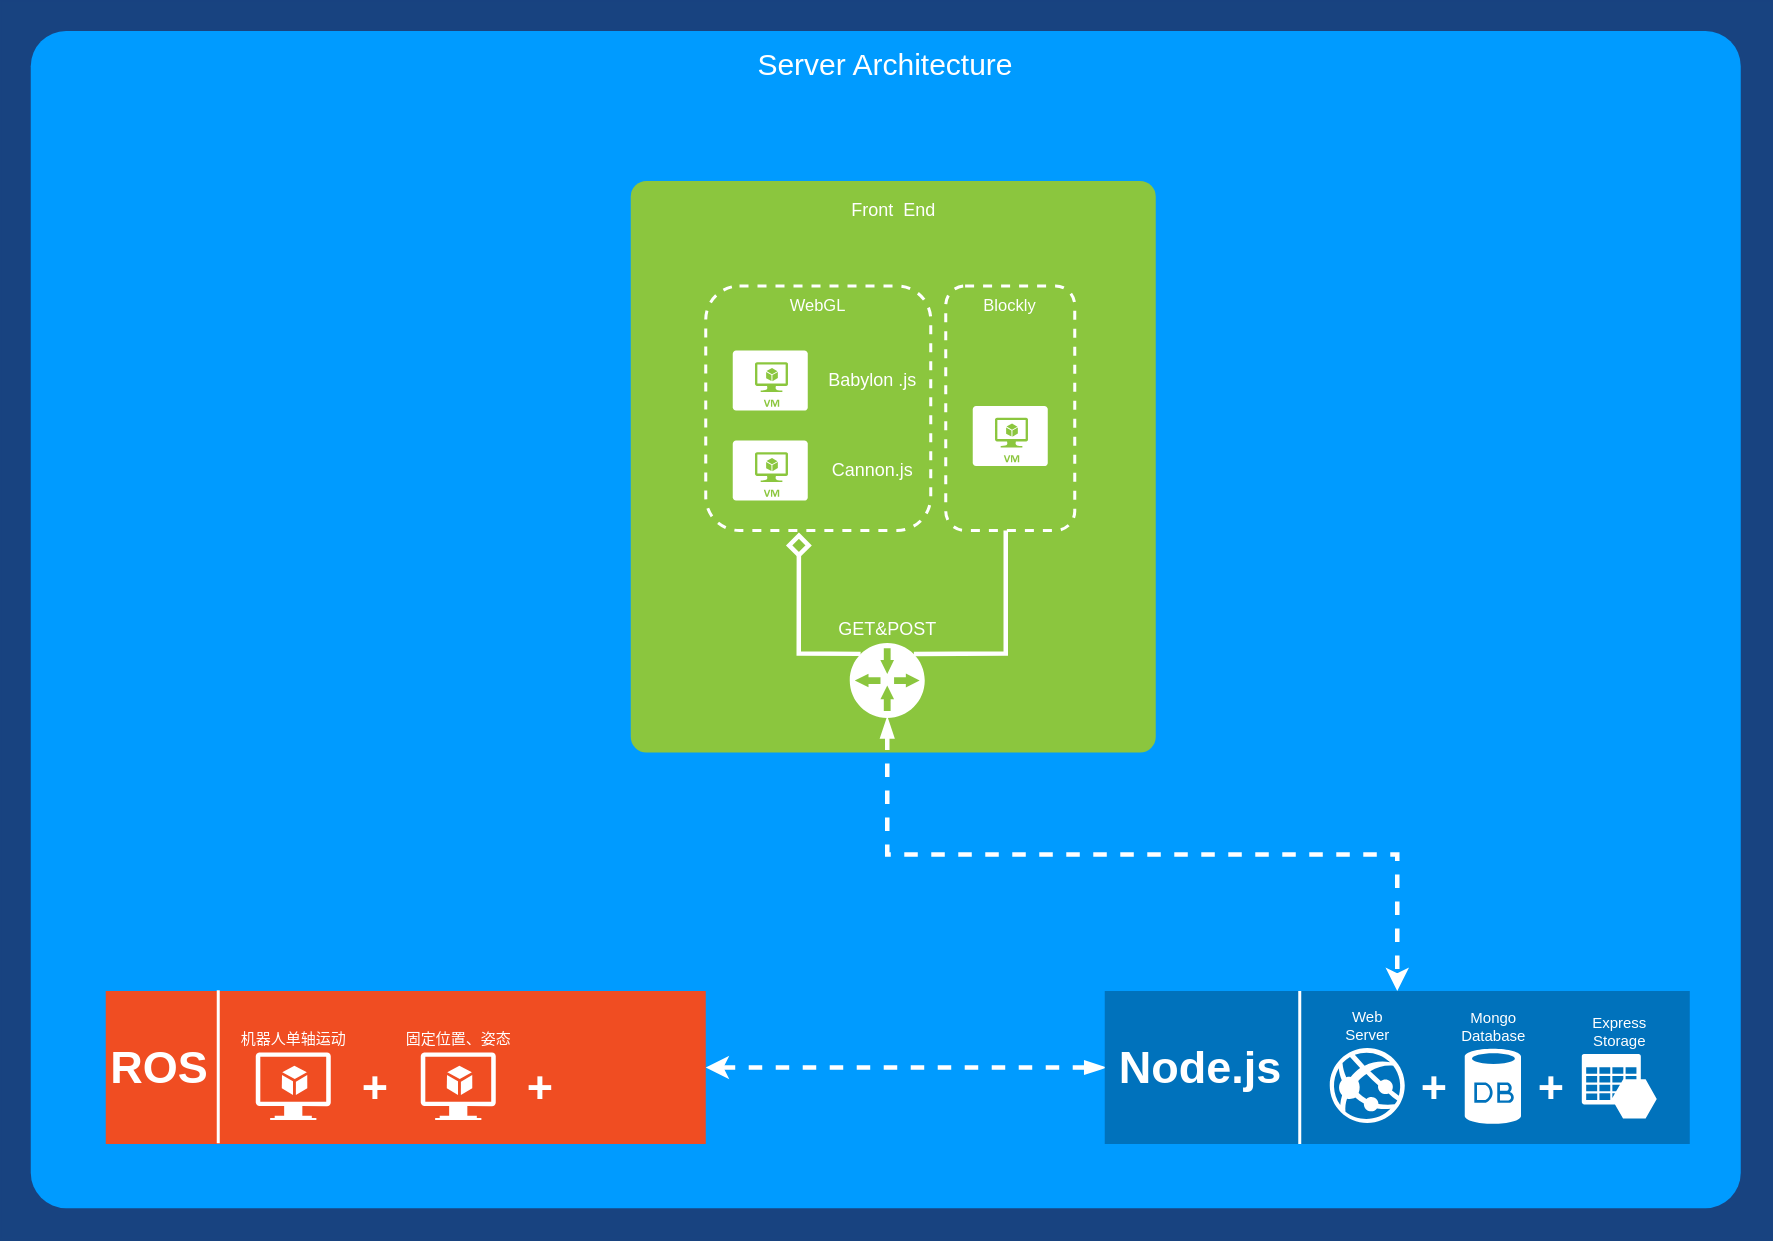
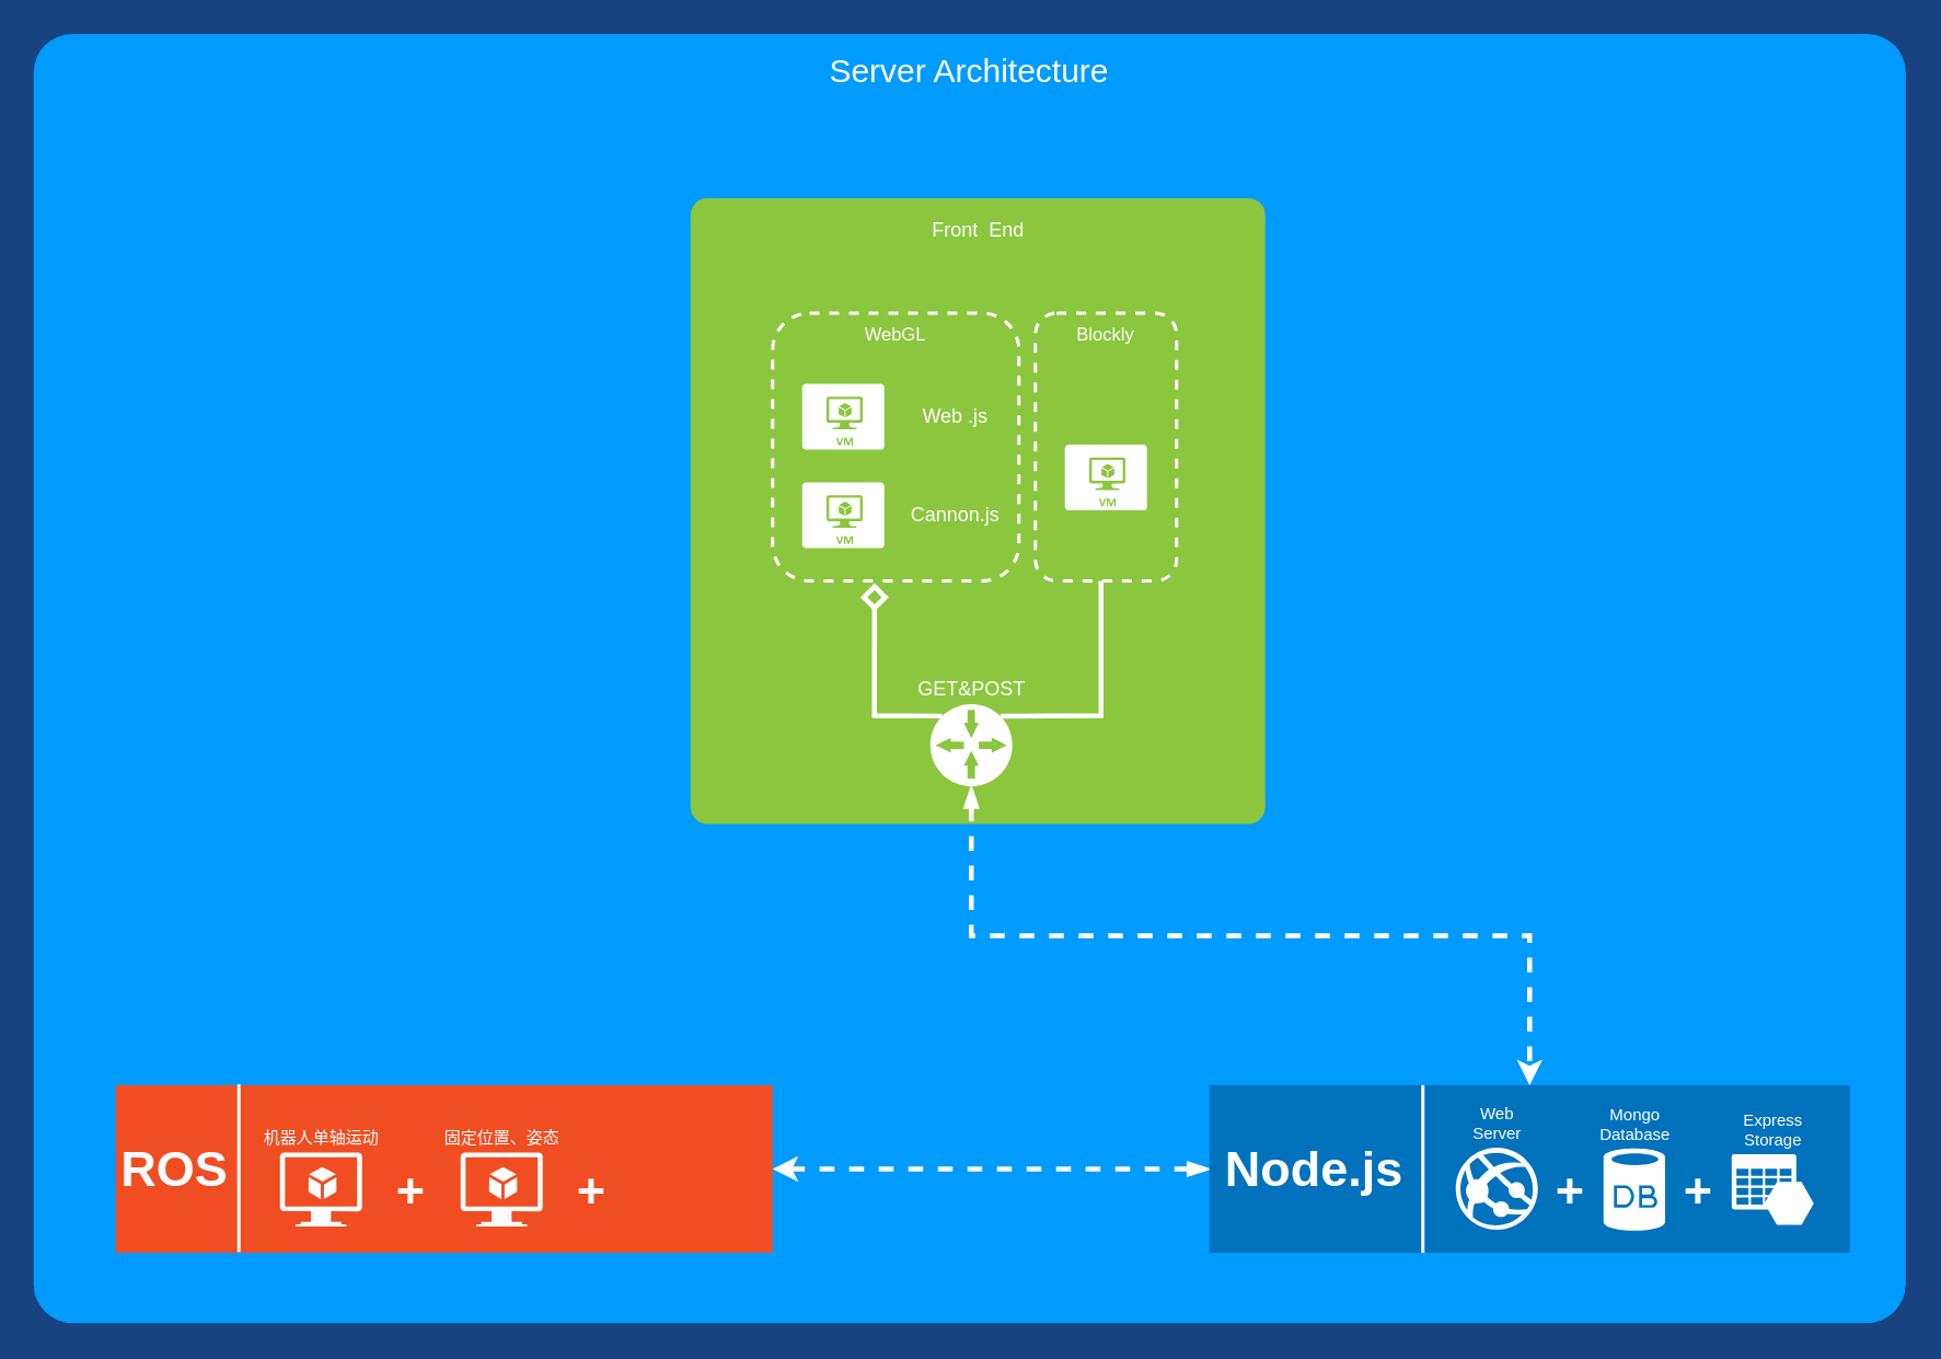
- <mxCell id="29" value="Babylon .js" style="text;html=1;strokeColor=none;fillColor=none;align=center;verticalAlign=middle;whiteSpace=wrap;rounded=0;fontColor=#FFFFFF;" vertex="1" parent="1"><mxGeometry x="547" y="243" width="69" height="20" as="geometry" /></mxCell>
+ <mxCell id="29" value="Web .js" style="text;html=1;strokeColor=none;fillColor=none;align=center;verticalAlign=middle;whiteSpace=wrap;rounded=0;fontColor=#FFFFFF;" vertex="1" parent="1"><mxGeometry x="547" y="243" width="69" height="20" as="geometry" /></mxCell>
